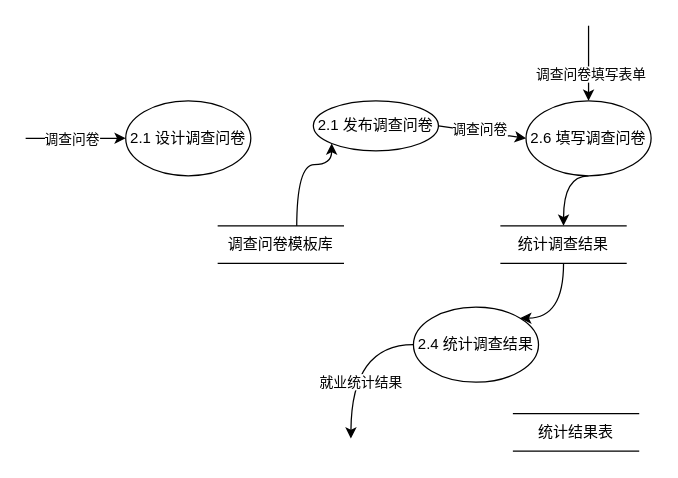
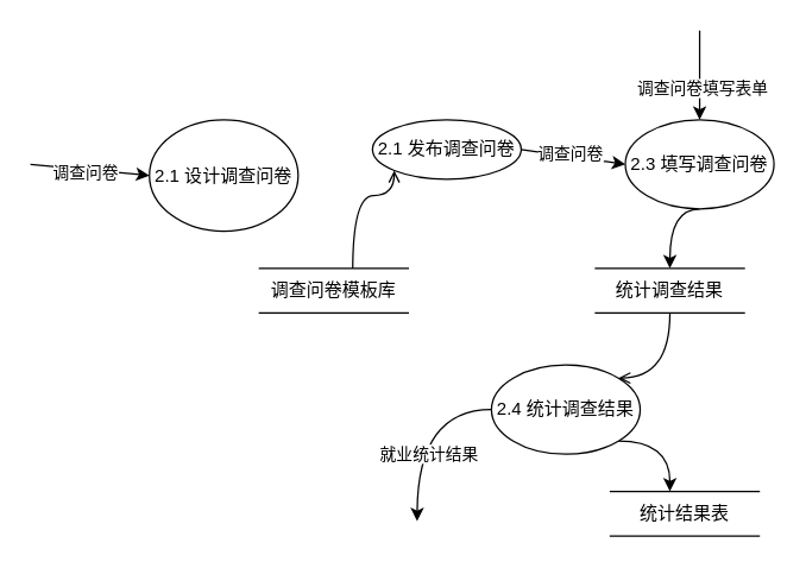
- <mxCell id="4" value="2.1 设计调查问卷" style="shape=ellipse;html=1;dashed=0;whiteSpace=wrap;perimeter=ellipsePerimeter;" vertex="1" parent="1"><mxGeometry x="100" y="80" width="100" height="60" as="geometry" /></mxCell>
+ <mxCell id="4" value="2.1 设计调查问卷" style="shape=ellipse;html=1;dashed=0;whiteSpace=wrap;perimeter=ellipsePerimeter;" vertex="1" parent="1"><mxGeometry x="100" y="80" width="100" height="75" as="geometry" /></mxCell>
- <mxCell id="12" value="2.6 填写调查问卷" style="shape=ellipse;html=1;dashed=0;whiteSpace=wrap;perimeter=ellipsePerimeter;" vertex="1" parent="1"><mxGeometry x="420" y="80" width="100" height="60" as="geometry" /></mxCell>
+ <mxCell id="12" value="2.3 填写调查问卷" style="shape=ellipse;html=1;dashed=0;whiteSpace=wrap;perimeter=ellipsePerimeter;" vertex="1" parent="1"><mxGeometry x="420" y="80" width="100" height="60" as="geometry" /></mxCell>
- <mxCell id="5" style="edgeStyle=orthogonalEdgeStyle;curved=1;rounded=0;orthogonalLoop=1;jettySize=auto;html=1;exitX=0.627;exitY=0.056;exitDx=0;exitDy=0;entryX=0;entryY=1;entryDx=0;entryDy=0;exitPerimeter=0;" edge="1" parent="1" source="18" target="8"><mxGeometry relative="1" as="geometry"><Array as="points"><mxPoint x="237" y="131" /></Array></mxGeometry></mxCell>
+ <mxCell id="5" style="edgeStyle=orthogonalEdgeStyle;curved=1;rounded=0;orthogonalLoop=1;jettySize=auto;html=1;exitX=0.627;exitY=0.056;exitDx=0;exitDy=0;entryX=0;entryY=1;entryDx=0;entryDy=0;exitPerimeter=0;endArrow=open;" edge="1" parent="1" source="18" target="8"><mxGeometry relative="1" as="geometry"><Array as="points"><mxPoint x="237" y="131" /></Array></mxGeometry></mxCell>
- <mxCell id="19" style="edgeStyle=orthogonalEdgeStyle;curved=1;rounded=0;orthogonalLoop=1;jettySize=auto;html=1;exitX=0.5;exitY=1;exitDx=0;exitDy=0;entryX=1;entryY=0;entryDx=0;entryDy=0;" edge="1" parent="1" source="20" target="16"><mxGeometry relative="1" as="geometry"><Array as="points"><mxPoint x="450" y="254" /></Array></mxGeometry></mxCell>
+ <mxCell id="19" style="edgeStyle=orthogonalEdgeStyle;curved=1;rounded=0;orthogonalLoop=1;jettySize=auto;html=1;exitX=0.5;exitY=1;exitDx=0;exitDy=0;entryX=1;entryY=0;entryDx=0;entryDy=0;endArrow=open;" edge="1" parent="1" source="20" target="16"><mxGeometry relative="1" as="geometry"><Array as="points"><mxPoint x="450" y="254" /></Array></mxGeometry></mxCell>
+ <mxCell id="13" style="edgeStyle=orthogonalEdgeStyle;curved=1;rounded=0;orthogonalLoop=1;jettySize=auto;html=1;exitX=1;exitY=1;exitDx=0;exitDy=0;" edge="1" parent="1" source="16" target="17"><mxGeometry relative="1" as="geometry"><Array as="points"><mxPoint x="450" y="296" /></Array></mxGeometry></mxCell>
